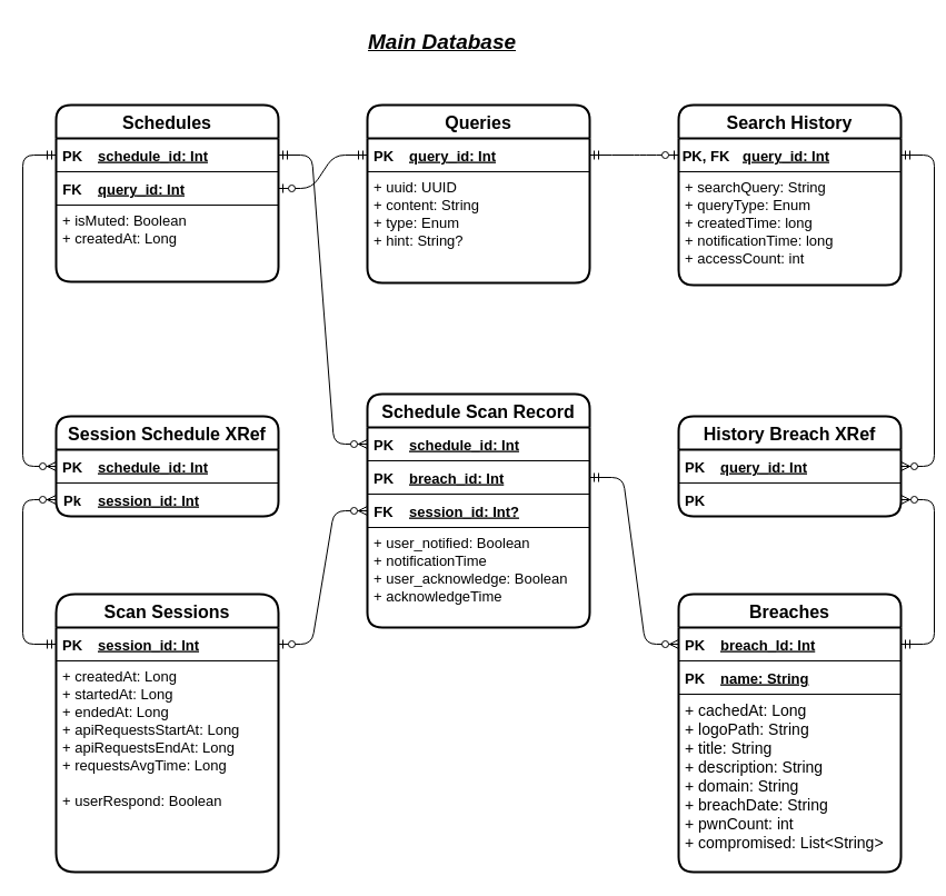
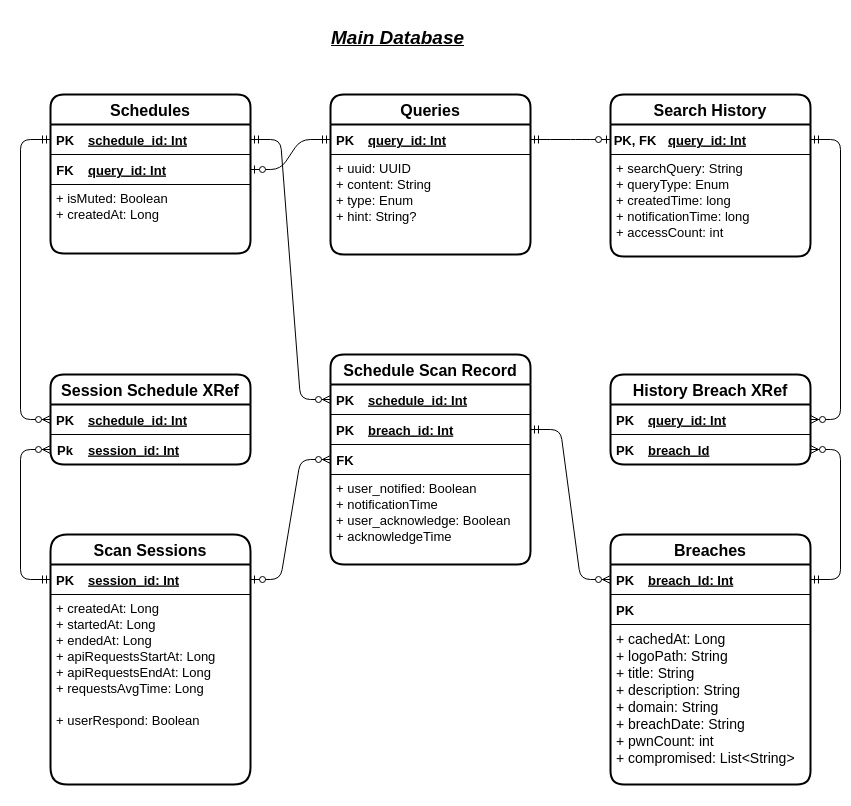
+ <mxCell id="50" value="breach_Id" style="shape=partialRectangle;connectable=0;fillColor=none;top=0;left=0;bottom=0;right=0;align=left;spacingLeft=6;fontStyle=5;overflow=hidden;fontSize=13;" parent="48" vertex="1"><mxGeometry x="30" width="170" height="30" as="geometry"><mxRectangle width="170" height="30" as="alternateBounds" /></mxGeometry></mxCell>
- <mxCell id="25" value="session_id: Int?" style="shape=partialRectangle;connectable=0;fillColor=none;top=0;left=0;bottom=0;right=0;align=left;spacingLeft=6;fontStyle=5;overflow=hidden;fontSize=13;" parent="23" vertex="1"><mxGeometry x="30" width="170" height="30" as="geometry"><mxRectangle width="170" height="30" as="alternateBounds" /></mxGeometry></mxCell>
- <mxCell id="10" value="name: String" style="shape=partialRectangle;connectable=0;fillColor=none;top=0;left=0;bottom=0;right=0;align=left;spacingLeft=6;fontStyle=5;overflow=hidden;fontSize=13;" parent="8" vertex="1"><mxGeometry x="30" width="170" height="30" as="geometry"><mxRectangle width="170" height="30" as="alternateBounds" /></mxGeometry></mxCell>
